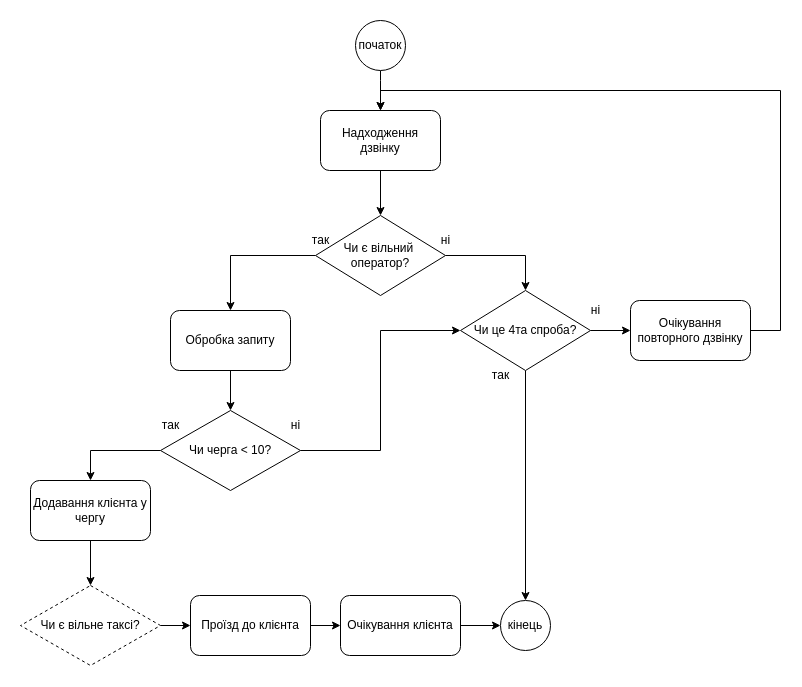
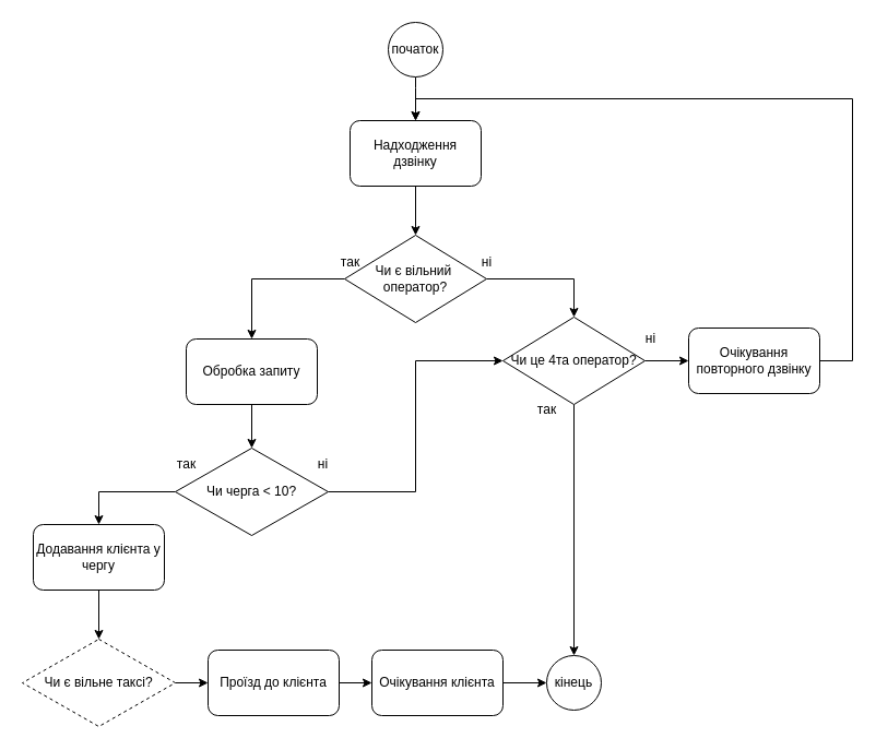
- <mxCell id="14" value="Чи це 4та спроба?" style="rhombus;whiteSpace=wrap;html=1;" vertex="1" parent="1"><mxGeometry x="460" y="290" width="130" height="80" as="geometry" /></mxCell>
+ <mxCell id="14" value="Чи це 4та оператор?" style="rhombus;whiteSpace=wrap;html=1;" vertex="1" parent="1"><mxGeometry x="460" y="290" width="130" height="80" as="geometry" /></mxCell>
